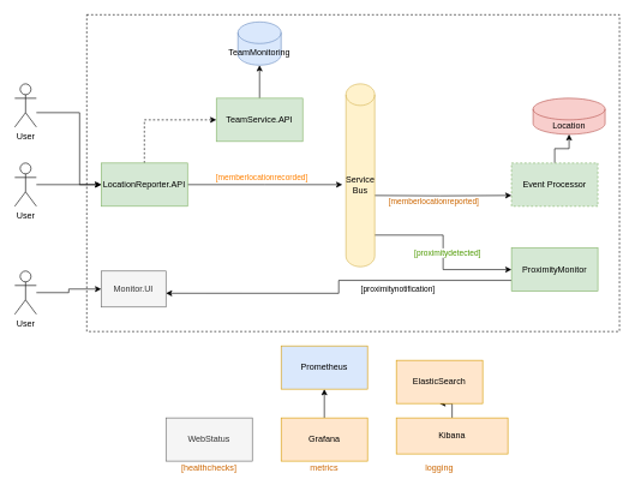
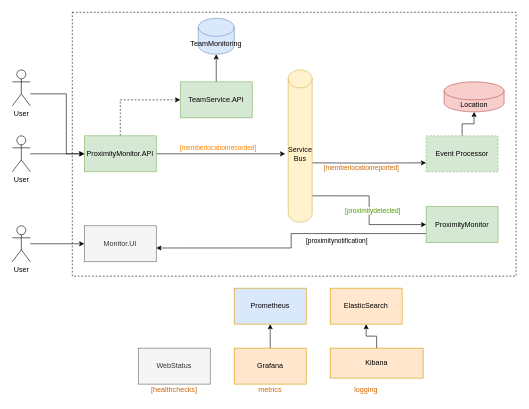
- <mxCell id="9" value="LocationReporter.API" style="rounded=0;whiteSpace=wrap;html=1;fillColor=#d5e8d4;strokeColor=#82b366;" vertex="1" parent="1"><mxGeometry x="140" y="226" width="120" height="60" as="geometry" /></mxCell>
+ <mxCell id="9" value="ProximityMonitor.API" style="rounded=0;whiteSpace=wrap;html=1;fillColor=#d5e8d4;strokeColor=#82b366;" vertex="1" parent="1"><mxGeometry x="140" y="226" width="120" height="60" as="geometry" /></mxCell>
- <mxCell id="5" value="Monitor.UI" style="rounded=0;whiteSpace=wrap;html=1;fillColor=#f5f5f5;strokeColor=#666666;fontColor=#333333;" vertex="1" parent="1"><mxGeometry x="140" y="376" width="90" height="50" as="geometry" /></mxCell>
+ <mxCell id="5" value="Monitor.UI" style="rounded=0;whiteSpace=wrap;html=1;fillColor=#f5f5f5;strokeColor=#666666;fontColor=#333333;" vertex="1" parent="1"><mxGeometry x="140" y="376" width="120" height="60" as="geometry" /></mxCell>
- <mxCell id="19" value="ElasticSearch" style="rounded=0;whiteSpace=wrap;html=1;fillColor=#ffe6cc;strokeColor=#d79b00;" vertex="1" parent="1"><mxGeometry x="550" y="500" width="120" height="60" as="geometry" /></mxCell>
+ <mxCell id="19" value="ElasticSearch" style="rounded=0;whiteSpace=wrap;html=1;fillColor=#ffe6cc;strokeColor=#d79b00;" vertex="1" parent="1"><mxGeometry x="550" y="480" width="120" height="60" as="geometry" /></mxCell>
